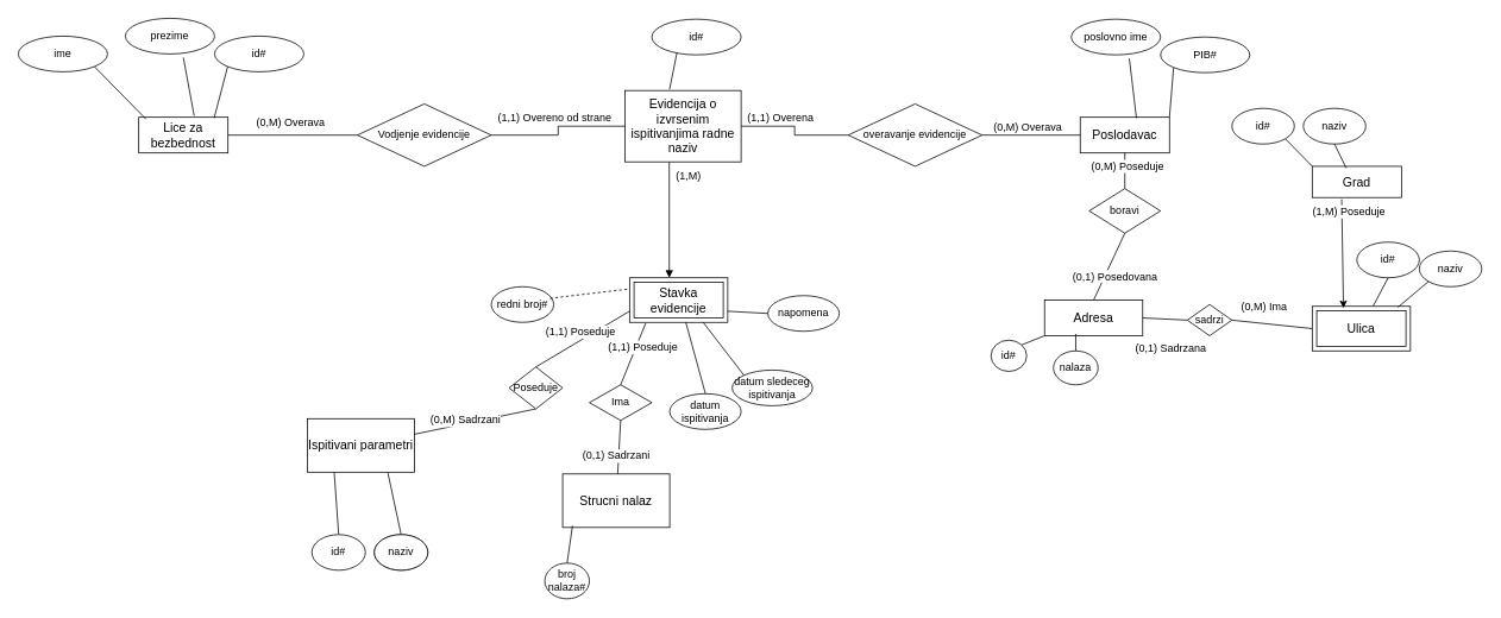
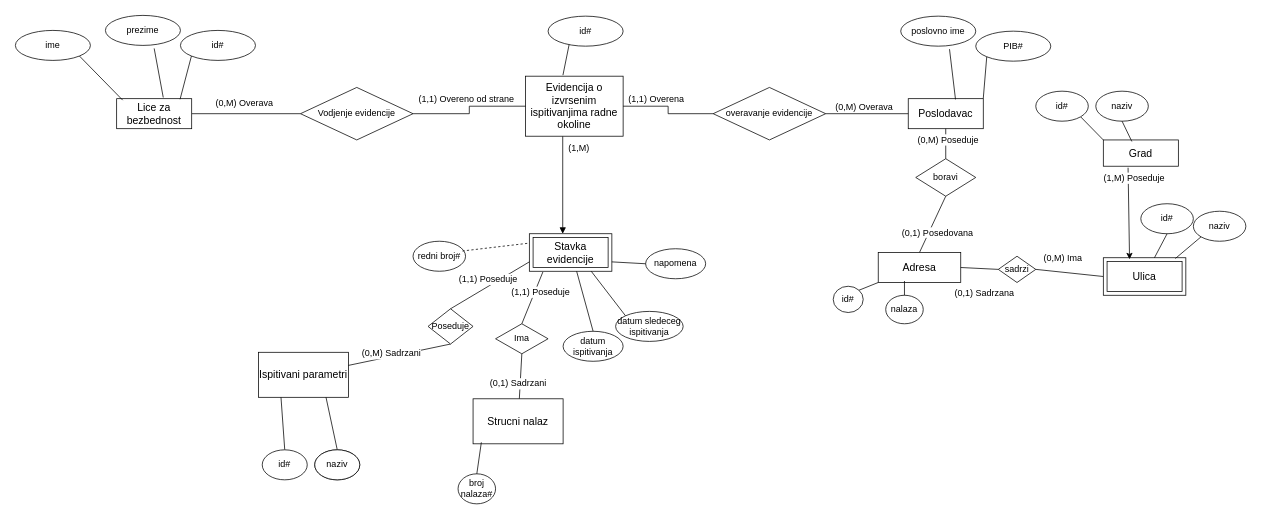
- <mxCell id="4" value="&lt;font style=&quot;font-size: 14px;&quot;&gt;Evidencija o izvrsenim ispitivanjima radne naziv&lt;/font&gt;" style="rounded=0;whiteSpace=wrap;html=1;fontSize=14;" parent="1" vertex="1"><mxGeometry x="700" y="101" width="130" height="80" as="geometry" /></mxCell>
+ <mxCell id="4" value="&lt;font style=&quot;font-size: 14px;&quot;&gt;Evidencija o izvrsenim ispitivanjima radne okoline&lt;/font&gt;" style="rounded=0;whiteSpace=wrap;html=1;fontSize=14;" parent="1" vertex="1"><mxGeometry x="700" y="101" width="130" height="80" as="geometry" /></mxCell>
